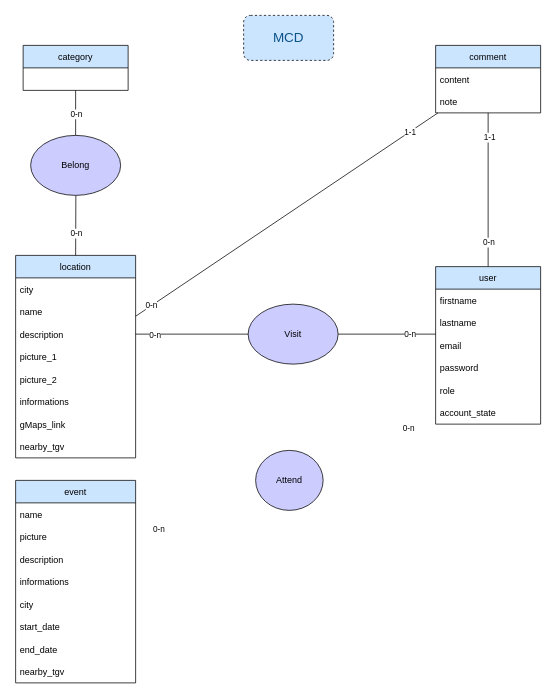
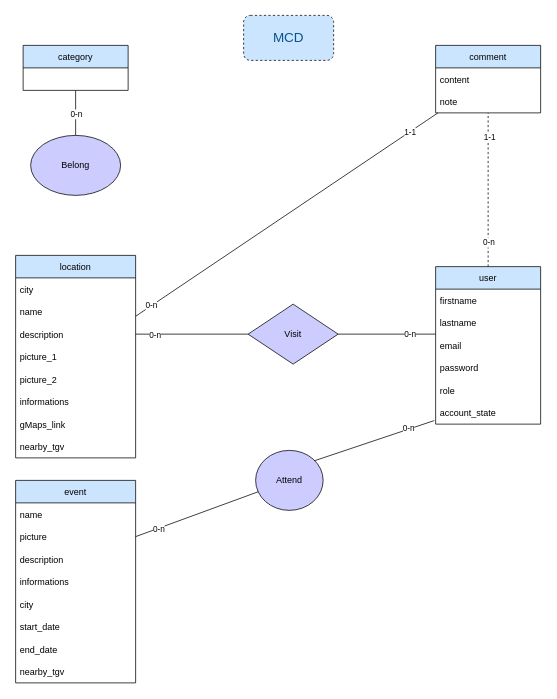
- <mxCell id="14" style="edgeStyle=none;html=1;exitX=0.5;exitY=0;exitDx=0;exitDy=0;endArrow=none;endFill=0;" parent="1" source="17" target="28" edge="1"><mxGeometry relative="1" as="geometry"><mxPoint x="464" y="250" as="sourcePoint" /></mxGeometry></mxCell>
+ <mxCell id="14" style="edgeStyle=none;html=1;exitX=0.5;exitY=0;exitDx=0;exitDy=0;endArrow=none;endFill=0;dashed=1;" parent="1" source="17" target="28" edge="1"><mxGeometry relative="1" as="geometry"><mxPoint x="464" y="250" as="sourcePoint" /></mxGeometry></mxCell>
- <mxCell id="29" style="edgeStyle=none;html=1;entryX=0.5;entryY=0;entryDx=0;entryDy=0;startArrow=none;endArrow=none;endFill=0;" parent="1" source="33" target="5" edge="1"><mxGeometry relative="1" as="geometry" /></mxCell>
- <mxCell id="30" value="0-n" style="edgeLabel;html=1;align=center;verticalAlign=middle;resizable=0;points=[];" parent="29" vertex="1" connectable="0"><mxGeometry x="0.81" y="1" relative="1" as="geometry"><mxPoint x="-1" y="-22" as="offset" /></mxGeometry></mxCell>
- <mxCell id="36" value="&lt;font color=&quot;#000000&quot;&gt;Visit&lt;/font&gt;" style="ellipse;whiteSpace=wrap;html=1;fillColor=#CCCCFF;" vertex="1" parent="1"><mxGeometry x="330" y="405" width="120" height="80" as="geometry" /></mxCell>
+ <mxCell id="36" value="&lt;font color=&quot;#000000&quot;&gt;Visit&lt;/font&gt;" style="rhombus;whiteSpace=wrap;html=1;fillColor=#CCCCFF;" vertex="1" parent="1"><mxGeometry x="330" y="405" width="120" height="80" as="geometry" /></mxCell>
+ <mxCell id="49" style="edgeStyle=none;html=1;entryX=-0.013;entryY=0.842;entryDx=0;entryDy=0;entryPerimeter=0;fontColor=#000000;endArrow=none;endFill=0;startArrow=none;exitX=0.667;exitY=0.25;exitDx=0;exitDy=0;exitPerimeter=0;" edge="1" parent="1" source="50" target="23"><mxGeometry relative="1" as="geometry"><mxPoint x="510" y="540" as="sourcePoint" /><Array as="points" /></mxGeometry></mxCell>
+ <mxCell id="51" value="" style="edgeStyle=none;html=1;exitX=1;exitY=0.5;exitDx=0;exitDy=0;fontColor=#000000;endArrow=none;endFill=0;" edge="1" parent="1" source="41" target="50"><mxGeometry relative="1" as="geometry"><mxPoint x="350" y="655" as="sourcePoint" /><mxPoint x="580.28" y="478.03" as="targetPoint" /><Array as="points" /></mxGeometry></mxCell>
